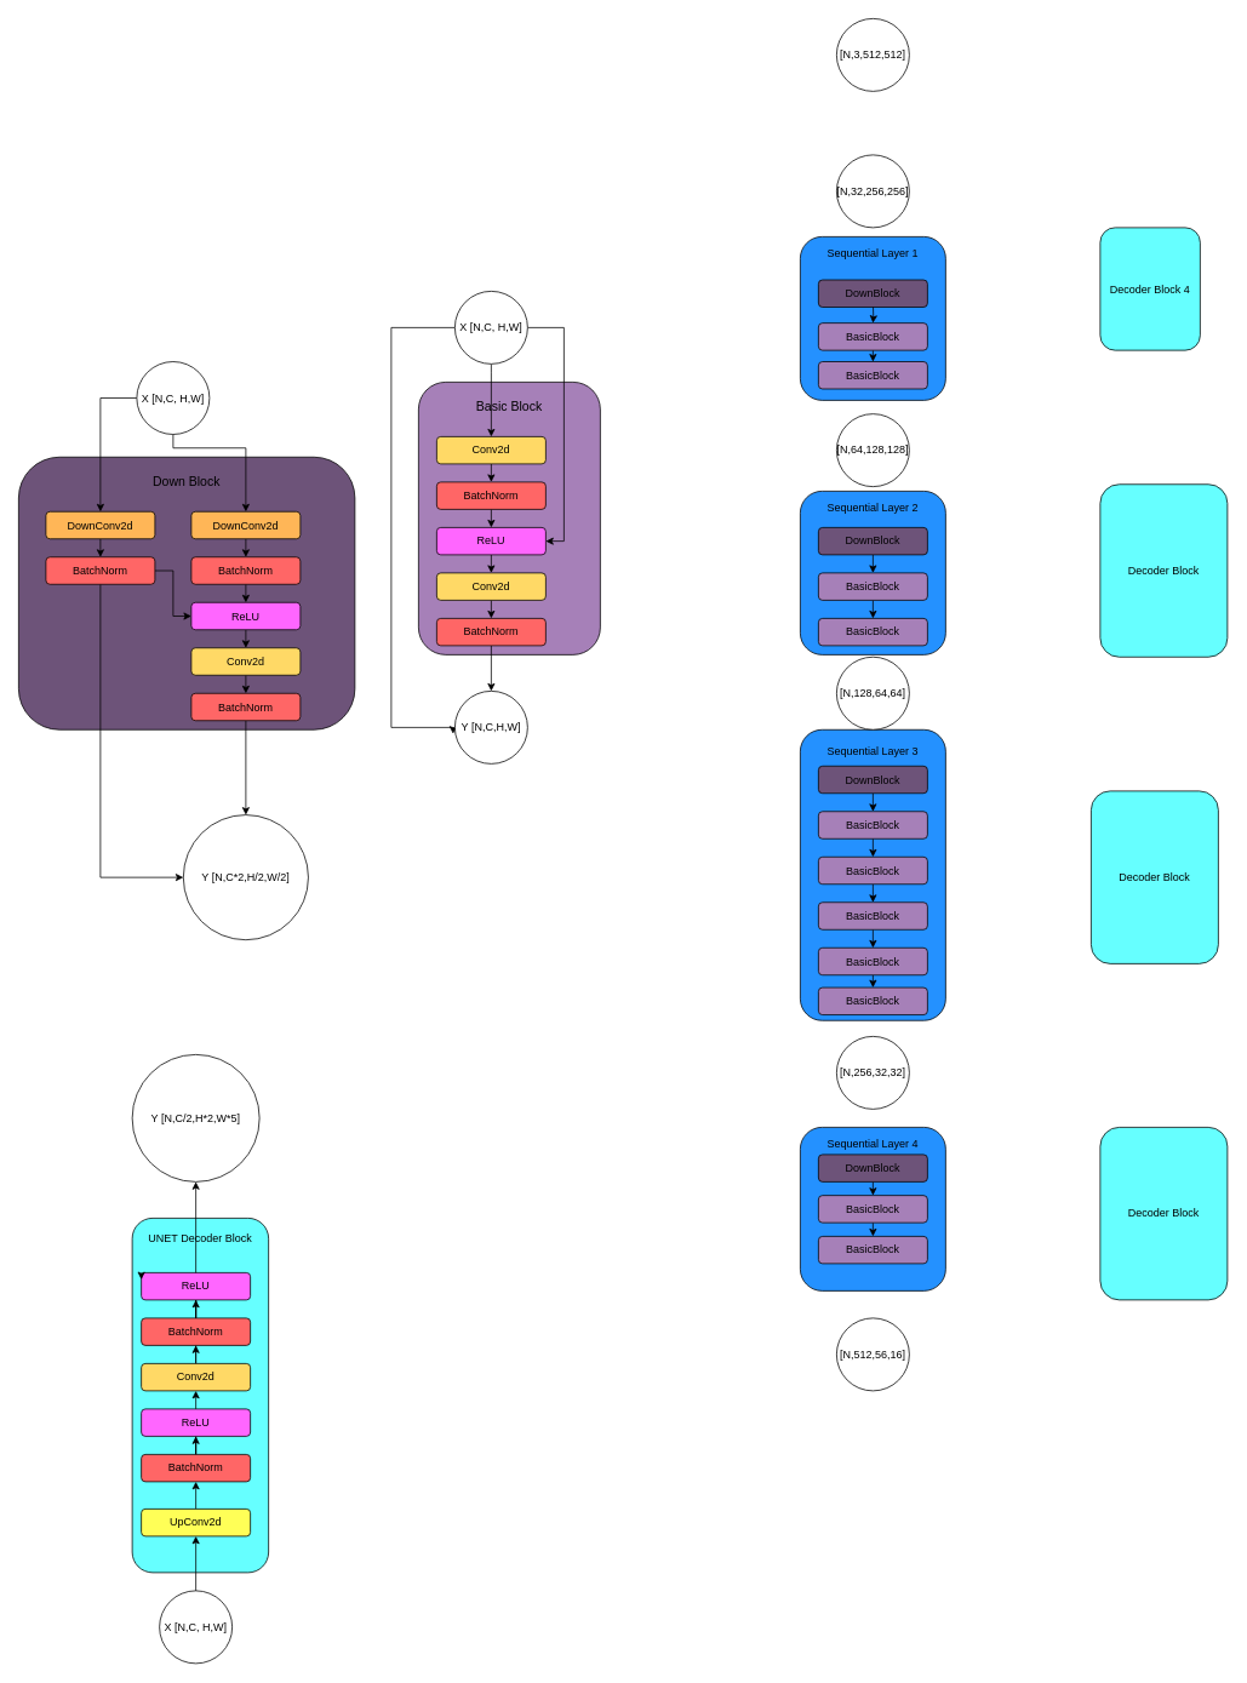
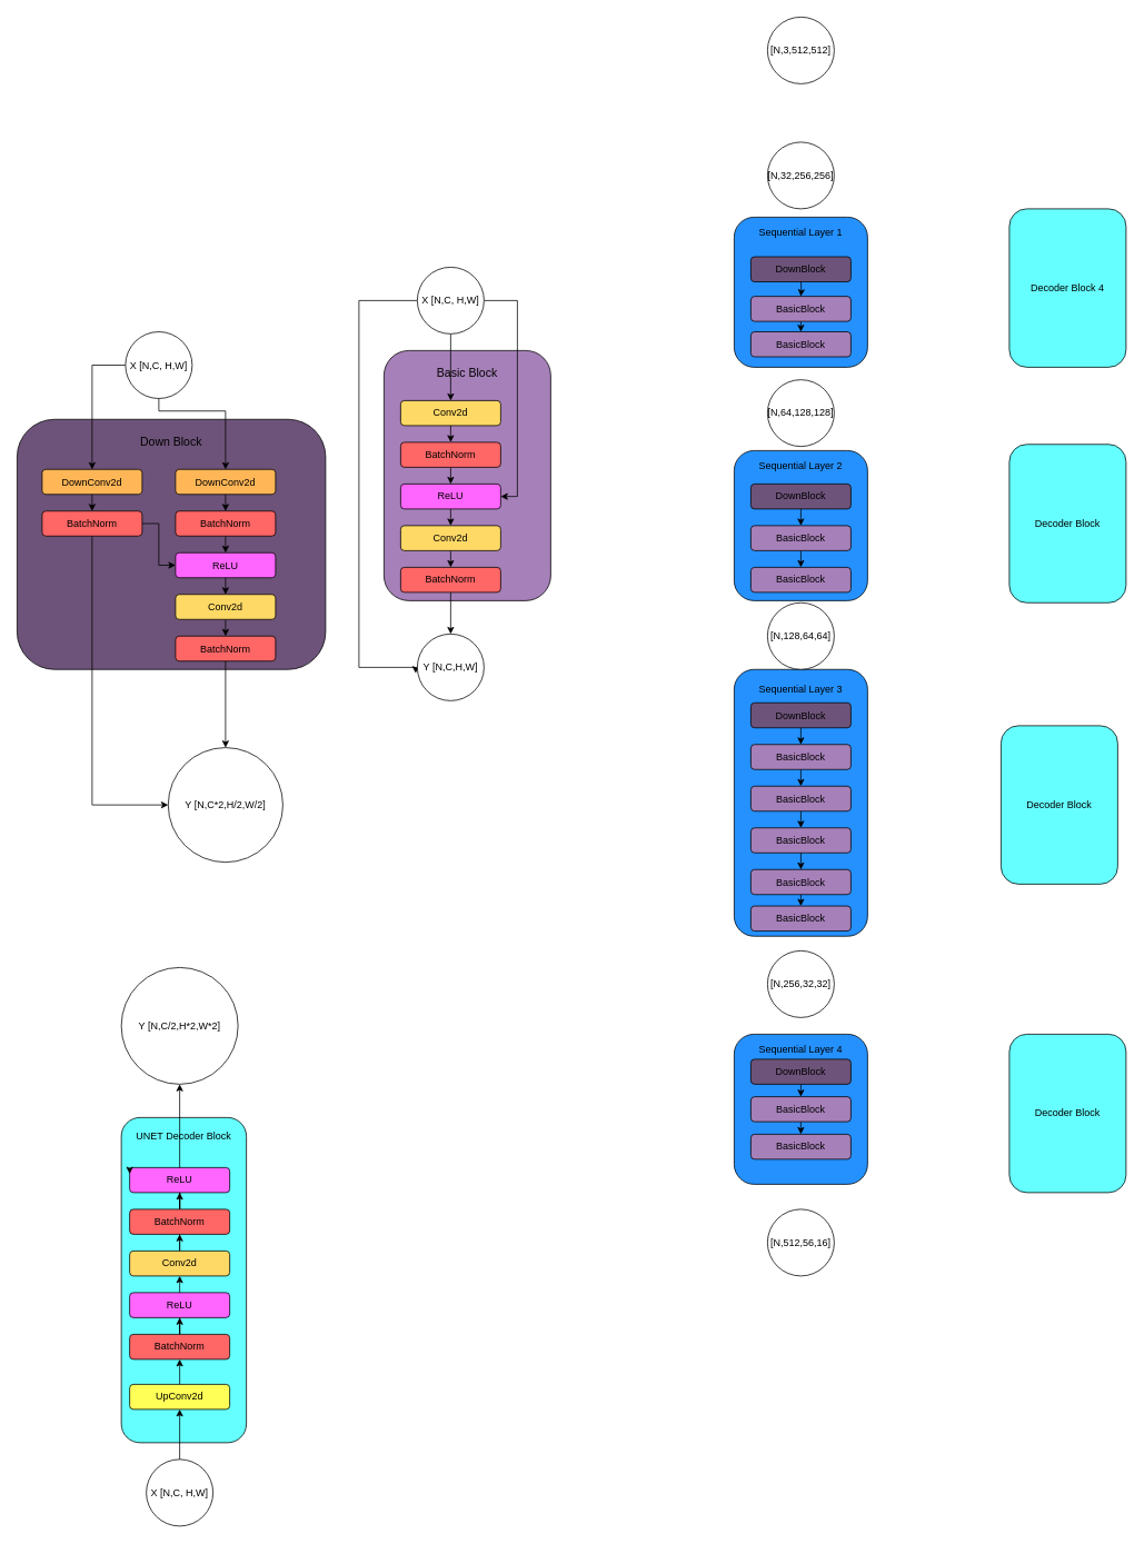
- <mxCell id="94" value="Decoder Block 4" style="rounded=1;whiteSpace=wrap;html=1;fillColor=#66FFFF;" vertex="1" parent="1"><mxGeometry x="1210" y="250" width="110" height="135" as="geometry" /></mxCell>
+ <mxCell id="94" value="Decoder Block 4" style="rounded=1;whiteSpace=wrap;html=1;fillColor=#66FFFF;" vertex="1" parent="1"><mxGeometry x="1210" y="250" width="140" height="190" as="geometry" /></mxCell>
- <mxCell id="72" value="Y [N,C/2,H*2,W*5]" style="ellipse;whiteSpace=wrap;html=1;aspect=fixed;" vertex="1" parent="1"><mxGeometry x="145" y="1160" width="140" height="140" as="geometry" /></mxCell>
+ <mxCell id="72" value="Y [N,C/2,H*2,W*2]" style="ellipse;whiteSpace=wrap;html=1;aspect=fixed;" vertex="1" parent="1"><mxGeometry x="145" y="1160" width="140" height="140" as="geometry" /></mxCell>
